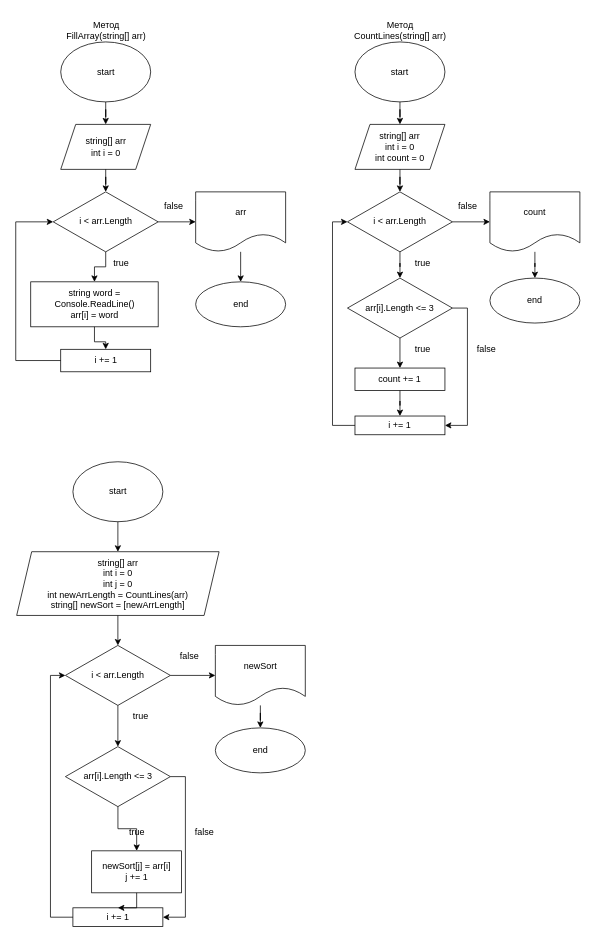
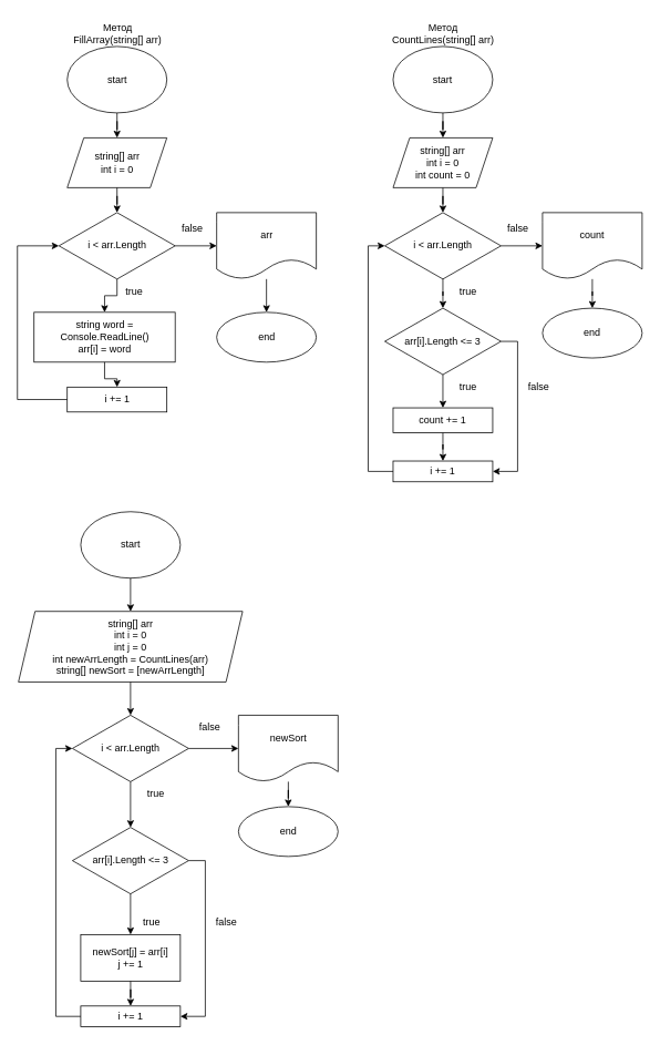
- <mxCell id="55" value="newSort[j] = arr[i]&lt;br&gt;j += 1" style="whiteSpace=wrap;html=1;fillColor=none;strokeColor=#000000;" vertex="1" parent="1"><mxGeometry x="121.75" y="1134" width="120" height="56" as="geometry" /></mxCell>
+ <mxCell id="55" value="newSort[j] = arr[i]&lt;br&gt;j += 1" style="whiteSpace=wrap;html=1;fillColor=none;strokeColor=#000000;" vertex="1" parent="1"><mxGeometry x="96.75" y="1124" width="120" height="56" as="geometry" /></mxCell>
